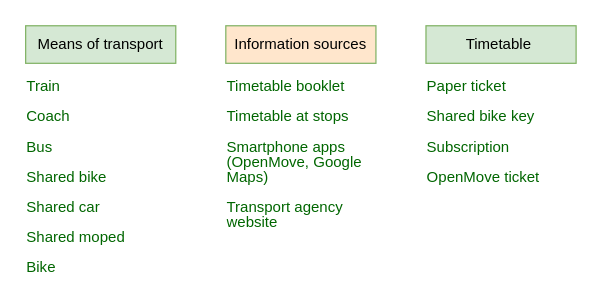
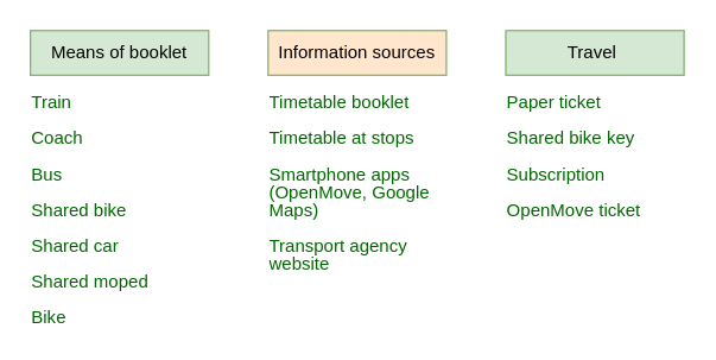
- <mxCell id="2" style="rounded=0;whiteSpace=wrap;html=1;fillColor=#d5e8d4;strokeColor=#82b366;" value="Means of transport" parent="1" vertex="1"><mxGeometry as="geometry" width="120" x="20" y="20" height="30" /></mxCell>
+ <mxCell id="2" style="rounded=0;whiteSpace=wrap;html=1;fillColor=#d5e8d4;strokeColor=#82b366;" value="Means of booklet" parent="1" vertex="1"><mxGeometry as="geometry" width="120" x="20" y="20" height="30" /></mxCell>
- <mxCell id="6" style="rounded=0;whiteSpace=wrap;html=1;fillColor=#d5e8d4;strokeColor=#82b366;" value="Timetable&amp;nbsp;" parent="1" vertex="1"><mxGeometry as="geometry" width="120" x="340" y="20" height="30" /></mxCell>
+ <mxCell id="6" style="rounded=0;whiteSpace=wrap;html=1;fillColor=#d5e8d4;strokeColor=#82b366;" value="Travel&amp;nbsp;" parent="1" vertex="1"><mxGeometry as="geometry" width="120" x="340" y="20" height="30" /></mxCell>
